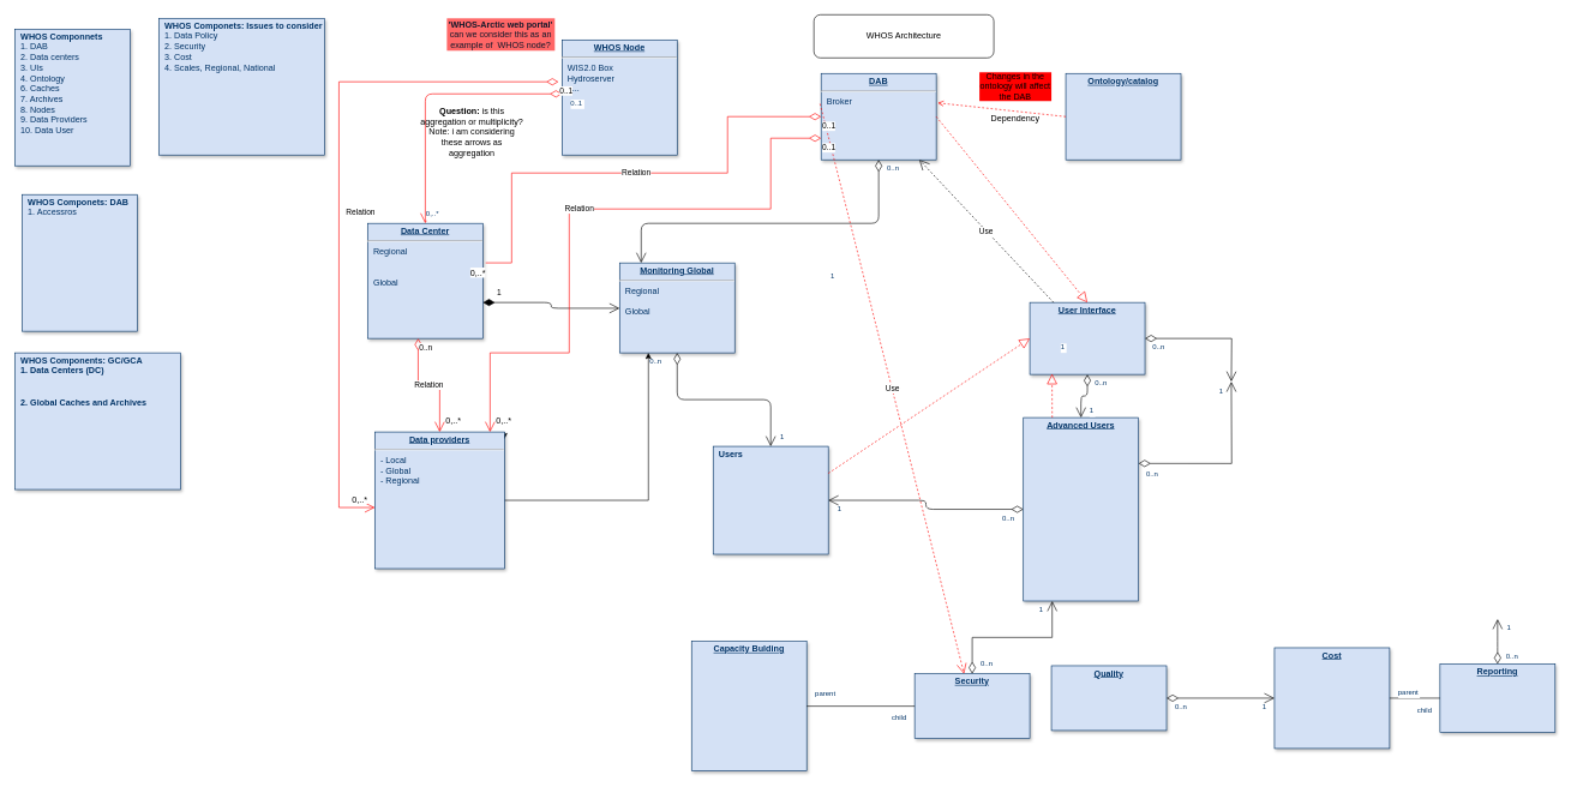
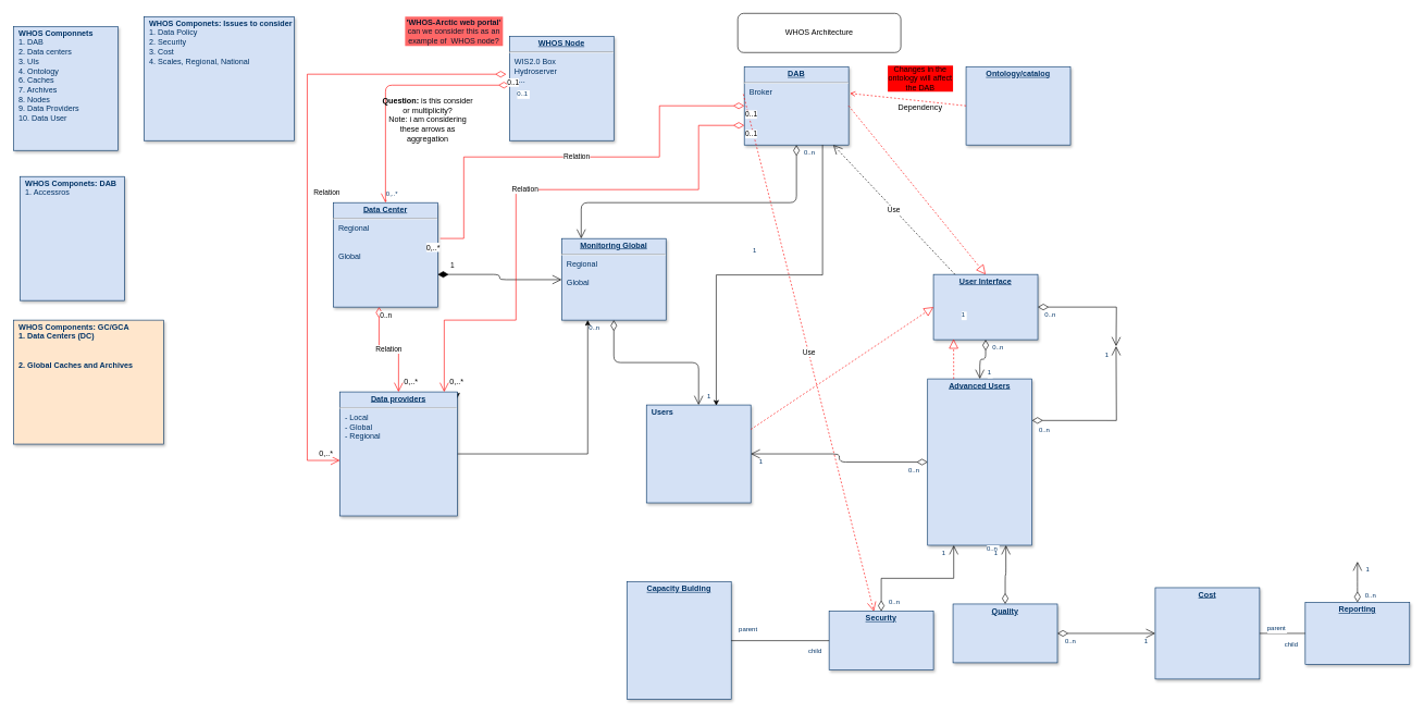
- <mxCell id="71" value="&lt;b&gt;Question:&lt;/b&gt; is this aggregation or multiplicity?&lt;div&gt;Note: i am considering these arrows as aggregation&lt;/div&gt;" style="text;html=1;align=center;verticalAlign=middle;whiteSpace=wrap;rounded=0;" vertex="1" parent="1"><mxGeometry x="580" y="150" width="150" height="65" as="geometry" /></mxCell>
+ <mxCell id="71" value="&lt;b&gt;Question:&lt;/b&gt; is this consider or multiplicity?&lt;div&gt;Note: i am considering these arrows as aggregation&lt;/div&gt;" style="text;html=1;align=center;verticalAlign=middle;whiteSpace=wrap;rounded=0;" vertex="1" parent="1"><mxGeometry x="580" y="150" width="150" height="65" as="geometry" /></mxCell>
+ <mxCell id="60" style="edgeStyle=orthogonalEdgeStyle;rounded=0;orthogonalLoop=1;jettySize=auto;html=1;exitX=0.75;exitY=1;exitDx=0;exitDy=0;entryX=0.669;entryY=0.007;entryDx=0;entryDy=0;entryPerimeter=0;" parent="1" source="2" target="6" edge="1"><mxGeometry relative="1" as="geometry" /></mxCell>
- <mxCell id="58" value="&lt;p style=&quot;margin: 0px; margin-top: 4px; text-align: center; text-decoration: underline;&quot;&gt;&lt;/p&gt;&lt;p style=&quot;margin: 0px; margin-left: 8px;&quot;&gt;&lt;b&gt;WHOS Components: GC/GCA&lt;/b&gt;&lt;/p&gt;&lt;p style=&quot;margin: 0px; margin-left: 8px;&quot;&gt;&lt;b&gt;1. Data Centers (DC)&lt;/b&gt;&lt;/p&gt;&lt;p style=&quot;margin: 0px; margin-left: 8px;&quot;&gt;&lt;b&gt;&lt;br&gt;&lt;/b&gt;&lt;/p&gt;&lt;p style=&quot;margin: 0px; margin-left: 8px;&quot;&gt;&lt;b&gt;&lt;br&gt;&lt;/b&gt;&lt;/p&gt;&lt;p style=&quot;margin: 0px; margin-left: 8px;&quot;&gt;&lt;b&gt;2. Global Caches and Archives&lt;/b&gt;&lt;/p&gt;&lt;p style=&quot;margin: 0px; margin-left: 8px;&quot;&gt;&lt;br&gt;&lt;/p&gt;&lt;p style=&quot;margin: 0px; margin-left: 8px;&quot;&gt;&lt;br&gt;&lt;/p&gt;&lt;p style=&quot;margin: 0px; margin-left: 8px;&quot;&gt;&lt;br&gt;&lt;/p&gt;" style="verticalAlign=top;align=left;overflow=fill;fontSize=12;fontFamily=Helvetica;html=1;strokeColor=#003366;shadow=1;fillColor=#D4E1F5;fontColor=#003366" parent="1" vertex="1"><mxGeometry x="20" y="490" width="230" height="190" as="geometry" /></mxCell>
+ <mxCell id="58" value="&lt;p style=&quot;margin: 0px; margin-top: 4px; text-align: center; text-decoration: underline;&quot;&gt;&lt;/p&gt;&lt;p style=&quot;margin: 0px; margin-left: 8px;&quot;&gt;&lt;b&gt;WHOS Components: GC/GCA&lt;/b&gt;&lt;/p&gt;&lt;p style=&quot;margin: 0px; margin-left: 8px;&quot;&gt;&lt;b&gt;1. Data Centers (DC)&lt;/b&gt;&lt;/p&gt;&lt;p style=&quot;margin: 0px; margin-left: 8px;&quot;&gt;&lt;b&gt;&lt;br&gt;&lt;/b&gt;&lt;/p&gt;&lt;p style=&quot;margin: 0px; margin-left: 8px;&quot;&gt;&lt;b&gt;&lt;br&gt;&lt;/b&gt;&lt;/p&gt;&lt;p style=&quot;margin: 0px; margin-left: 8px;&quot;&gt;&lt;b&gt;2. Global Caches and Archives&lt;/b&gt;&lt;/p&gt;&lt;p style=&quot;margin: 0px; margin-left: 8px;&quot;&gt;&lt;br&gt;&lt;/p&gt;&lt;p style=&quot;margin: 0px; margin-left: 8px;&quot;&gt;&lt;br&gt;&lt;/p&gt;&lt;p style=&quot;margin: 0px; margin-left: 8px;&quot;&gt;&lt;br&gt;&lt;/p&gt;" style="verticalAlign=top;align=left;overflow=fill;fontSize=12;fontFamily=Helvetica;html=1;strokeColor=#003366;shadow=1;fillColor=#ffe6cc;fontColor=#003366;" parent="1" vertex="1"><mxGeometry x="20" y="490" width="230" height="190" as="geometry" /></mxCell>
+ <mxCell id="26" value="" style="endArrow=open;endSize=12;startArrow=diamondThin;startSize=14;startFill=0;edgeStyle=orthogonalEdgeStyle;entryX=0.75;entryY=1" parent="1" source="12" target="9" edge="1"><mxGeometry x="479.36" y="790" as="geometry"><mxPoint x="1309.36" y="800" as="sourcePoint" /><mxPoint x="1469.36" y="800" as="targetPoint" /></mxGeometry></mxCell>
+ <mxCell id="27" value="0..n" style="resizable=0;align=left;verticalAlign=top;labelBackgroundColor=#ffffff;fontSize=10;strokeColor=#003366;shadow=1;fillColor=#D4E1F5;fontColor=#003366" parent="26" connectable="0" vertex="1"><mxGeometry x="-1" relative="1" as="geometry"><mxPoint x="-30" y="-97.5" as="offset" /></mxGeometry></mxCell>
+ <mxCell id="28" value="1" style="resizable=0;align=right;verticalAlign=top;labelBackgroundColor=#ffffff;fontSize=10;strokeColor=#003366;shadow=1;fillColor=#D4E1F5;fontColor=#003366" parent="26" connectable="0" vertex="1"><mxGeometry x="1" relative="1" as="geometry"><mxPoint x="-11.08" as="offset" /></mxGeometry></mxCell>
